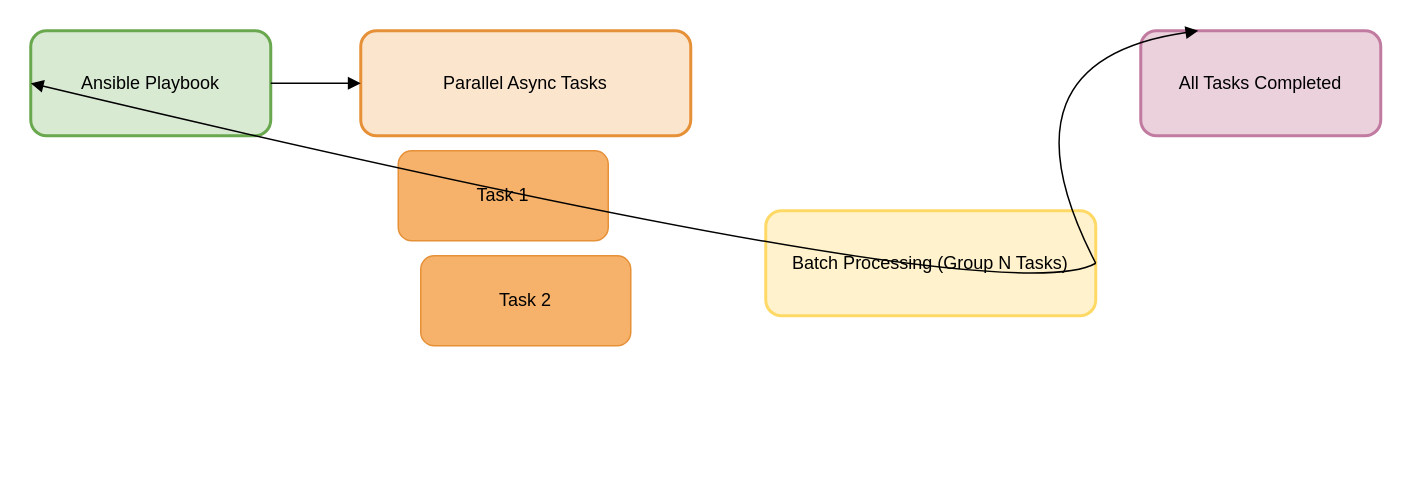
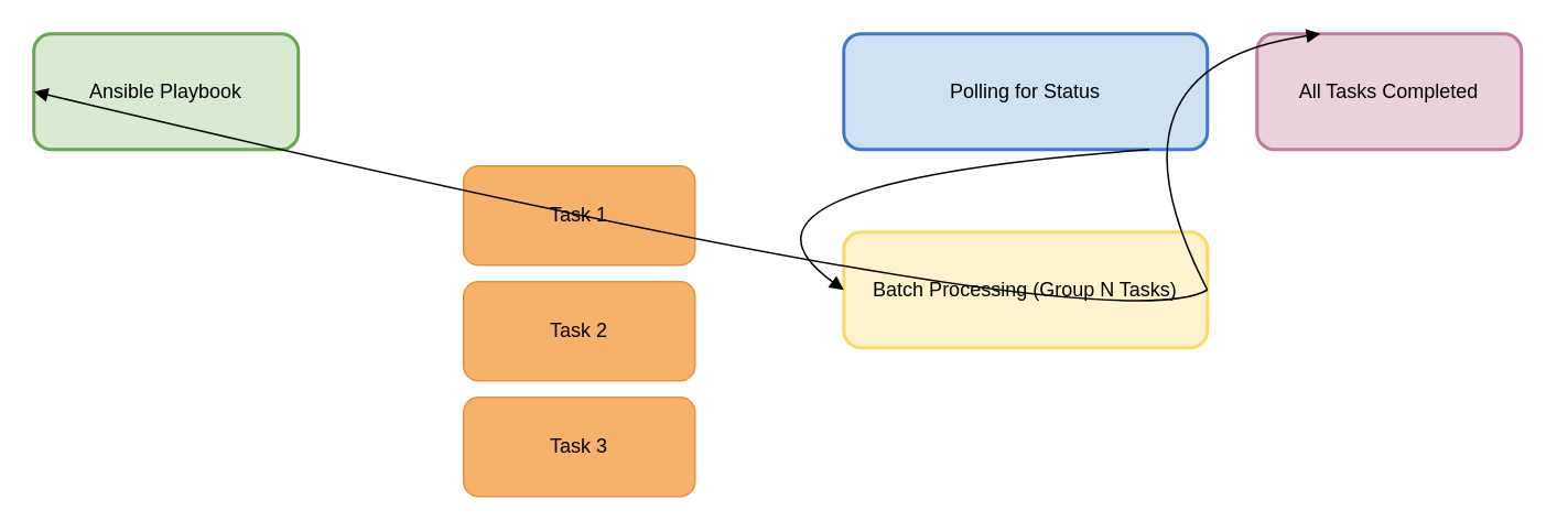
- <mxCell id="10" value="" style="curved=1;startArrow=none;endArrow=block;exitX=1.01;exitY=0.5;entryX=0.01;entryY=0.5;" parent="1" source="2" target="3" edge="1"><mxGeometry relative="1" as="geometry"><Array as="points" /></mxGeometry></mxCell>
- <mxCell id="3" value="Parallel Async Tasks" style="whiteSpace=wrap;rounded=1;fillColor=#FCE5CD;strokeColor=#E69138;strokeWidth=2;" parent="1" vertex="1"><mxGeometry x="240" y="20" width="220" height="70" as="geometry" /></mxCell>
+ <mxCell id="7" value="Polling for Status" style="whiteSpace=wrap;rounded=1;fillColor=#CFE2F3;strokeColor=#3C78D8;strokeWidth=2;" parent="1" vertex="1"><mxGeometry x="510" y="20" width="220" height="70" as="geometry" /></mxCell>
+ <mxCell id="11" value="" style="curved=1;startArrow=none;endArrow=block;exitX=0.84;exitY=1;entryX=0;entryY=0.5;" parent="1" source="7" target="8" edge="1"><mxGeometry relative="1" as="geometry"><Array as="points"><mxPoint x="420" y="110" /></Array></mxGeometry></mxCell>
- <mxCell id="4" value="Task 1" style="whiteSpace=wrap;fillColor=#F6B26B;strokeColor=#E69138;rounded=1;" vertex="1" parent="1"><mxGeometry x="265" y="100" width="140" height="60" as="geometry" /></mxCell>
+ <mxCell id="4" value="Task 1" style="whiteSpace=wrap;fillColor=#F6B26B;strokeColor=#E69138;rounded=1;" vertex="1" parent="1"><mxGeometry x="280" y="100" width="140" height="60" as="geometry" /></mxCell>
+ <mxCell id="6" value="Task 3" style="whiteSpace=wrap;fillColor=#F6B26B;strokeColor=#E69138;rounded=1;" vertex="1" parent="1"><mxGeometry x="280" y="240" width="140" height="60" as="geometry" /></mxCell>
